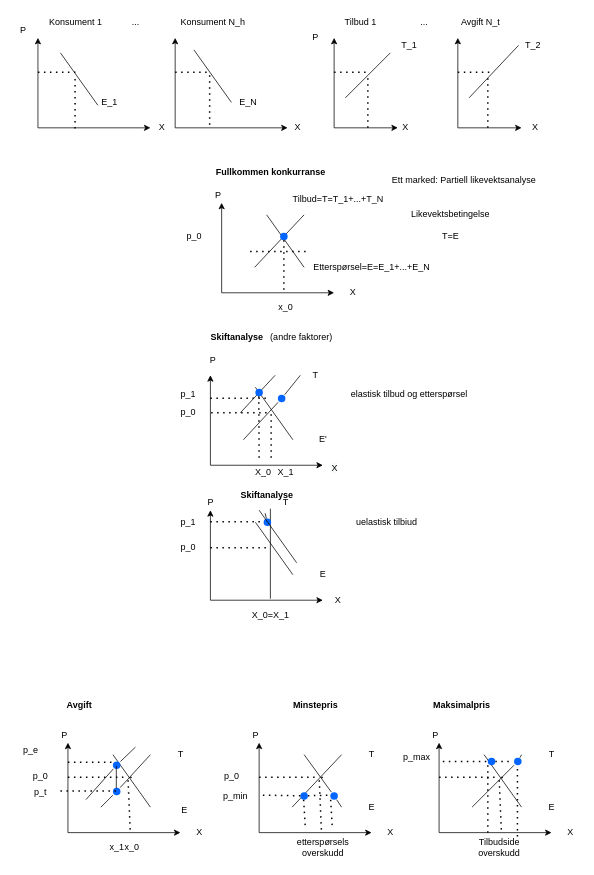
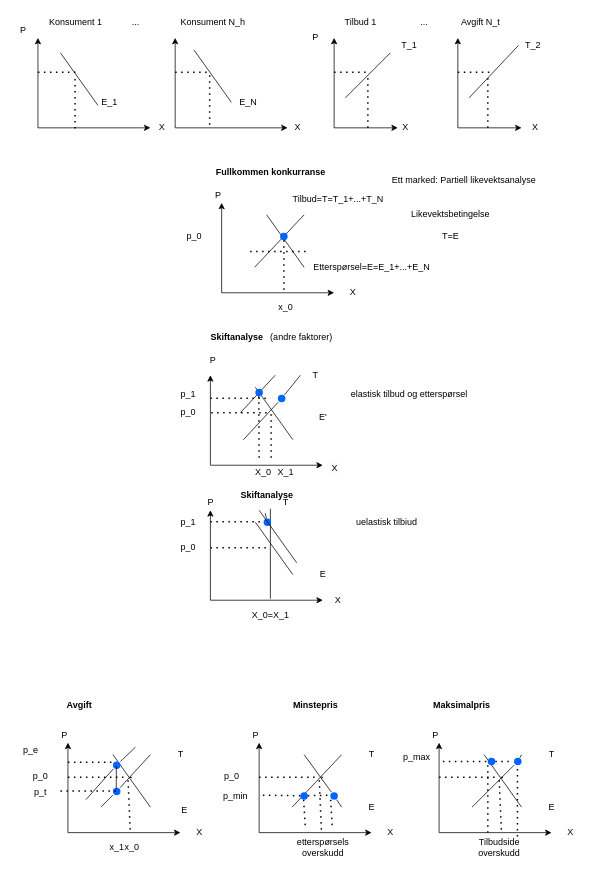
- <mxCell id="24" value="E'" style="text;html=1;align=center;verticalAlign=middle;resizable=0;points=[];autosize=1;" parent="1" vertex="1"><mxGeometry x="415" y="576" width="30" height="20" as="geometry" /></mxCell>
+ <mxCell id="24" value="E'" style="text;html=1;align=center;verticalAlign=middle;resizable=0;points=[];autosize=1;" parent="1" vertex="1"><mxGeometry x="415" y="546" width="30" height="20" as="geometry" /></mxCell>
